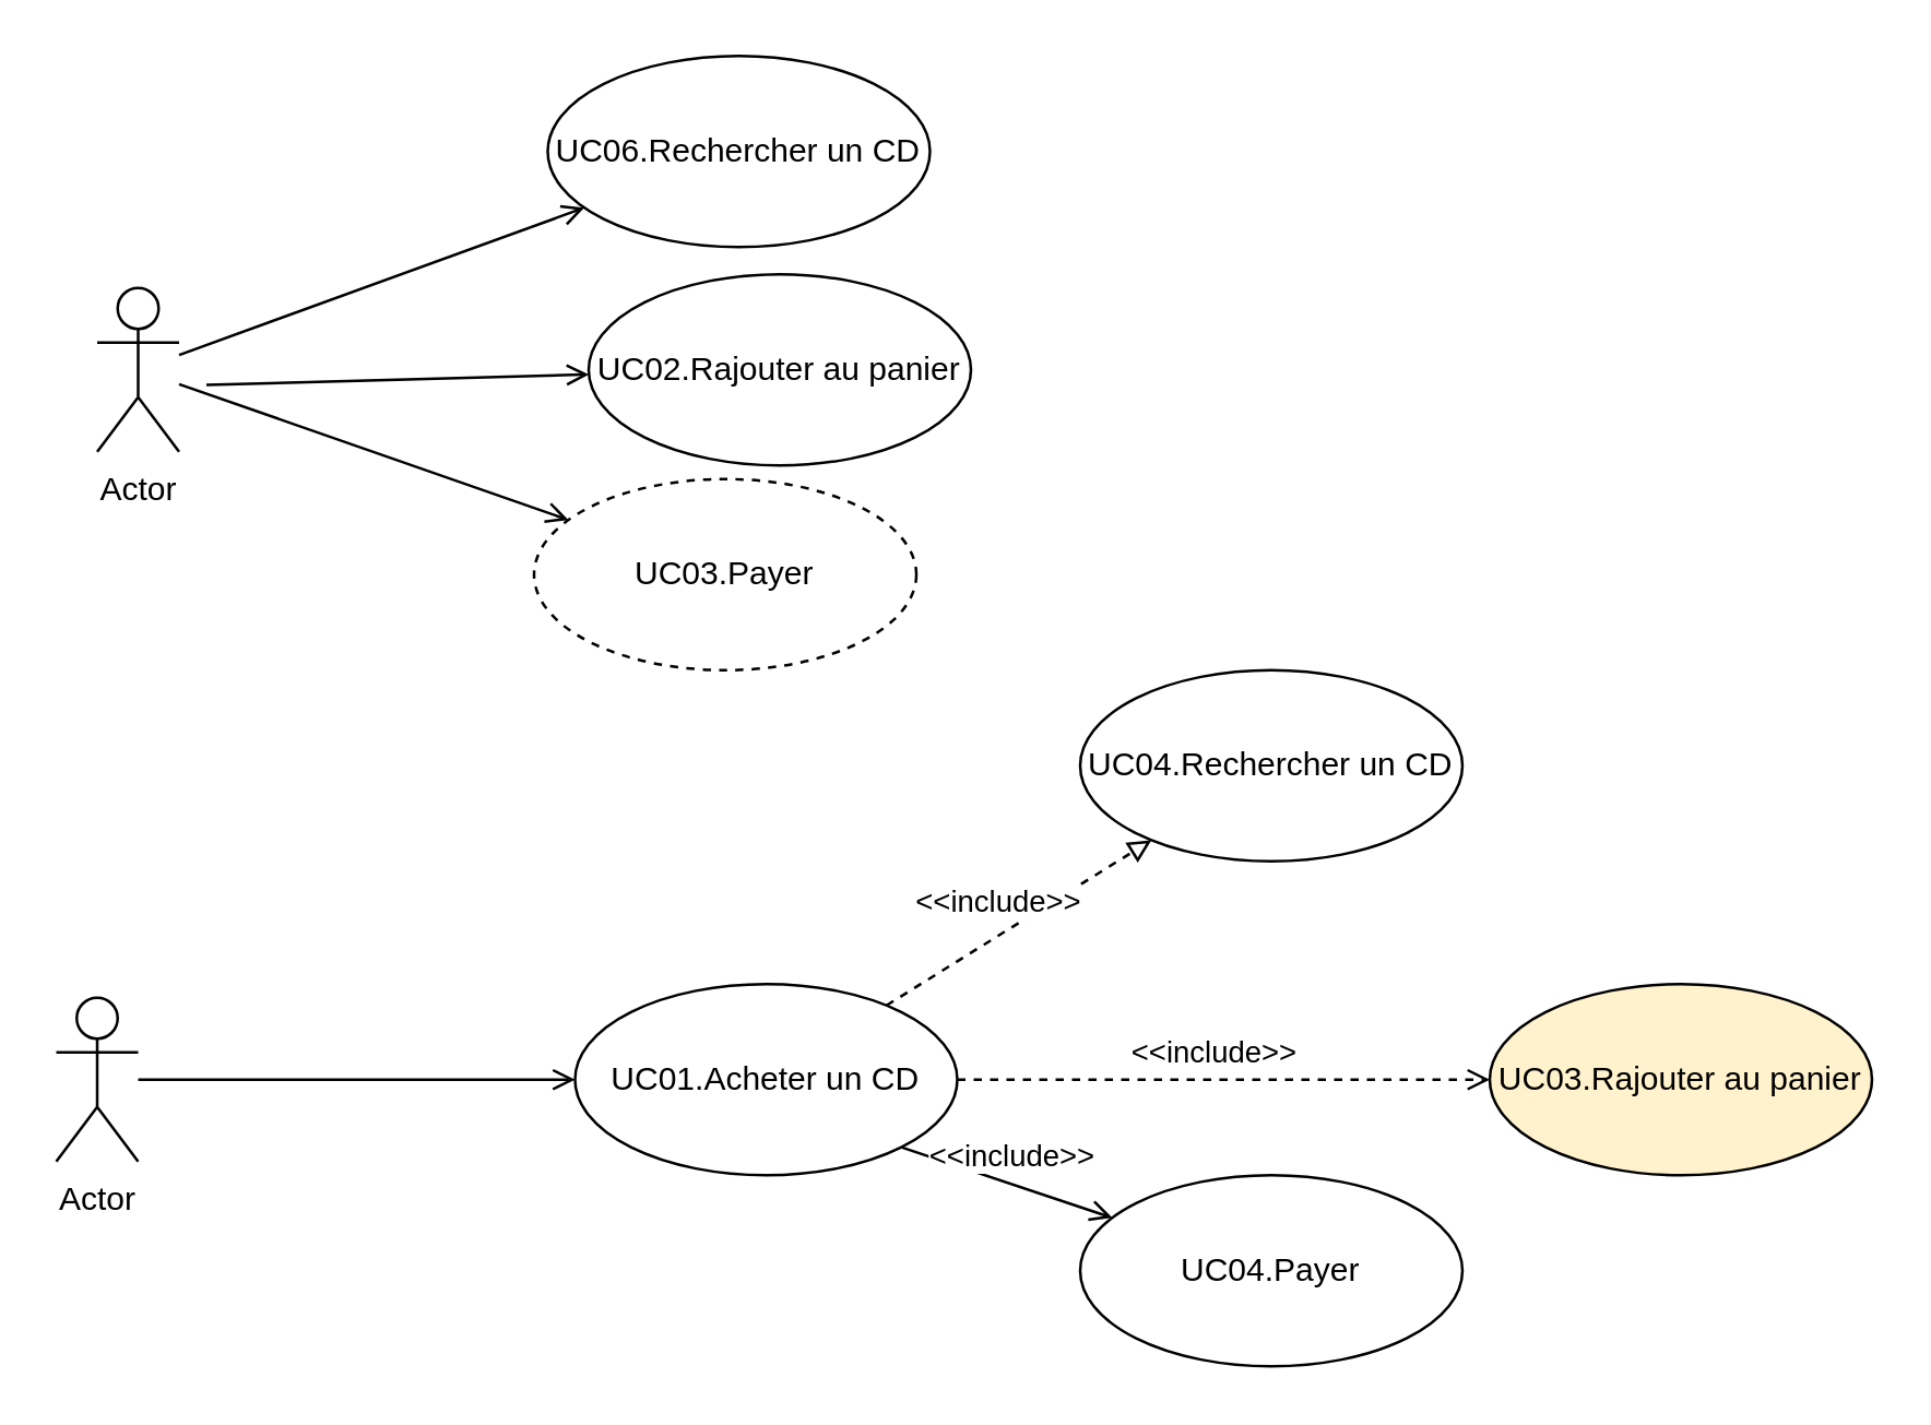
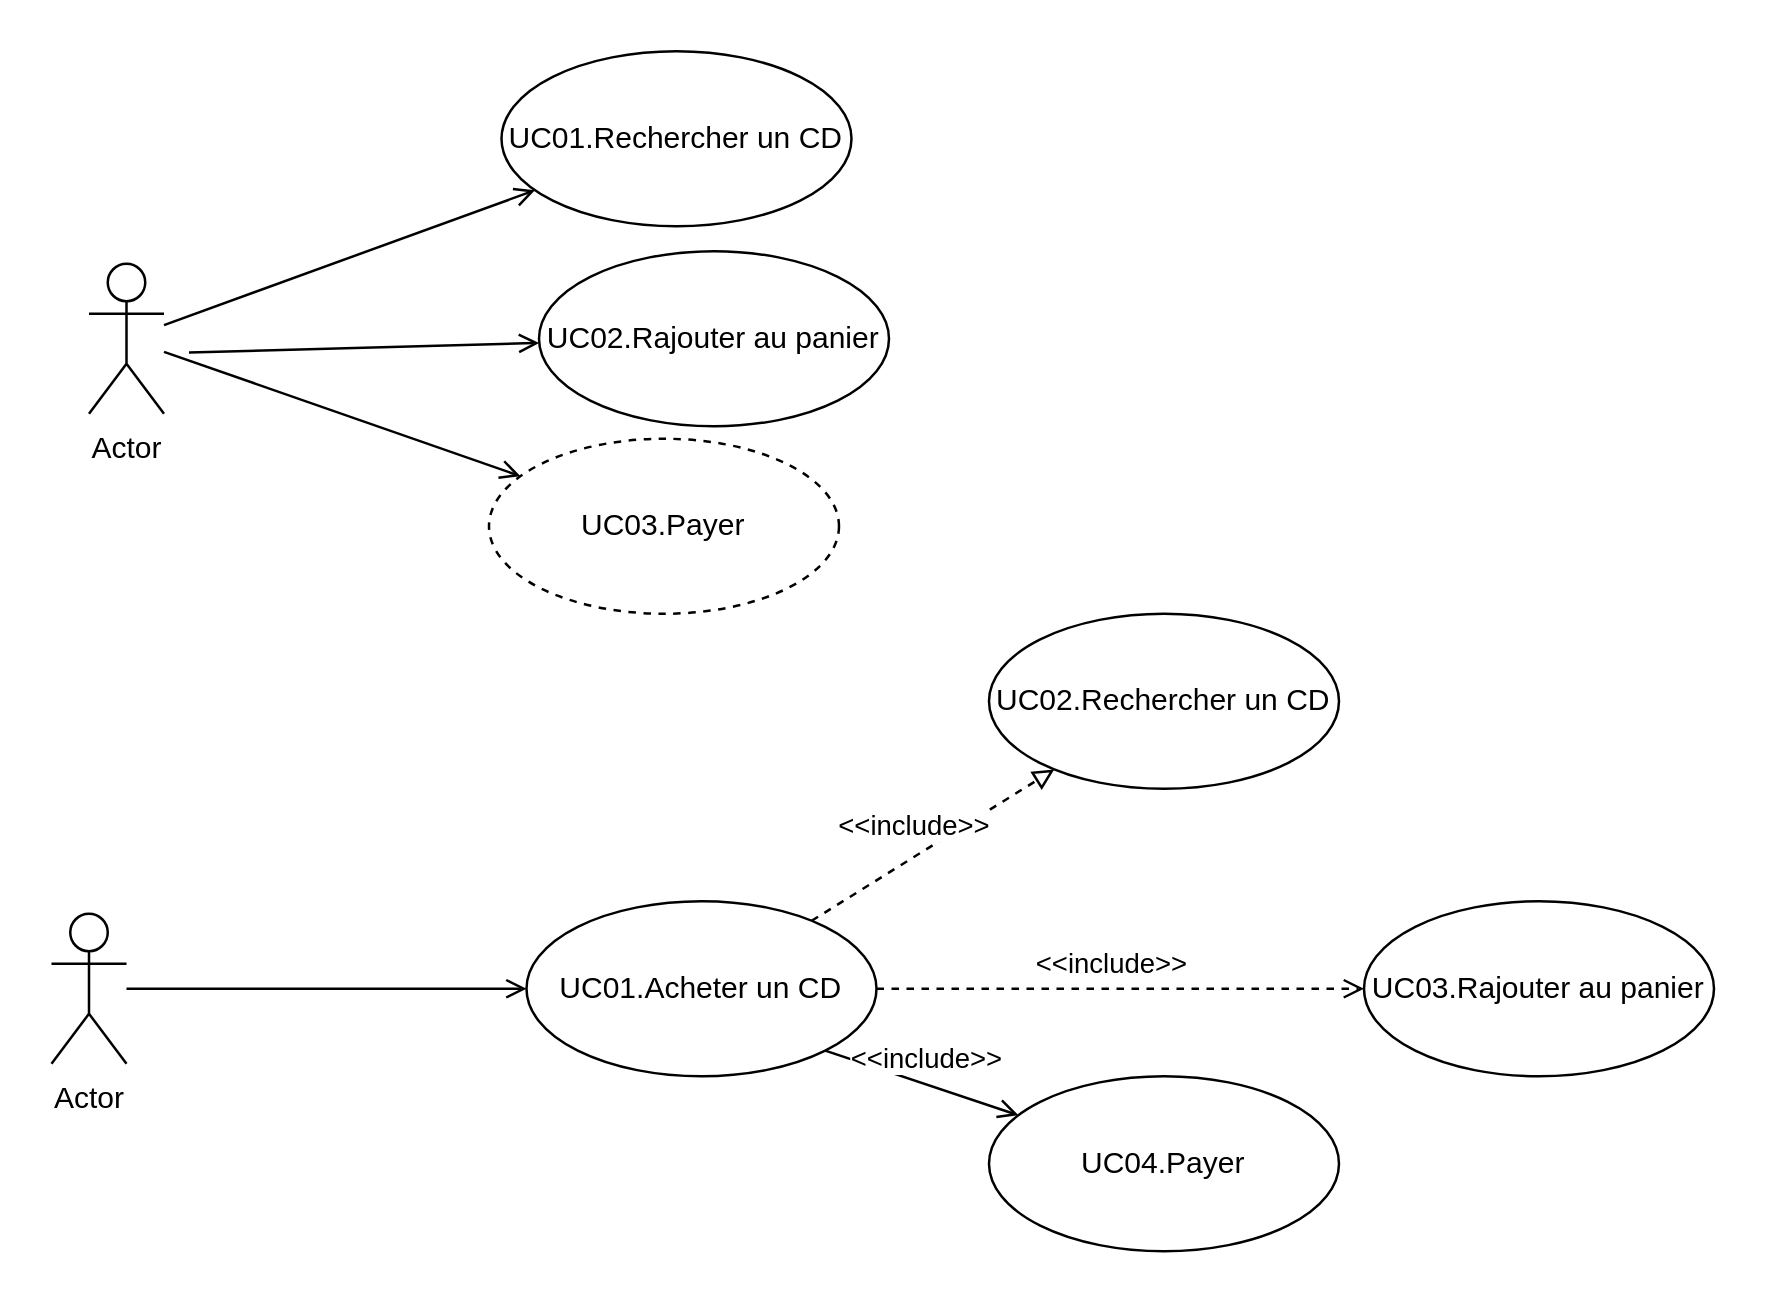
- <mxCell id="14" value="UC06.Rechercher un CD" style="ellipse;whiteSpace=wrap;html=1;" vertex="1" parent="1"><mxGeometry x="200" y="20" width="140" height="70" as="geometry" /></mxCell>
+ <mxCell id="14" value="UC01.Rechercher un CD" style="ellipse;whiteSpace=wrap;html=1;" vertex="1" parent="1"><mxGeometry x="200" y="20" width="140" height="70" as="geometry" /></mxCell>
- <mxCell id="7" value="UC04.Rechercher un CD" style="ellipse;whiteSpace=wrap;html=1;" vertex="1" parent="1"><mxGeometry x="395" y="245" width="140" height="70" as="geometry" /></mxCell>
+ <mxCell id="7" value="UC02.Rechercher un CD" style="ellipse;whiteSpace=wrap;html=1;" vertex="1" parent="1"><mxGeometry x="395" y="245" width="140" height="70" as="geometry" /></mxCell>
- <mxCell id="5" value="UC03.Rajouter au panier" style="ellipse;whiteSpace=wrap;html=1;fillColor=#fff2cc;" vertex="1" parent="1"><mxGeometry x="545" y="360" width="140" height="70" as="geometry" /></mxCell>
+ <mxCell id="5" value="UC03.Rajouter au panier" style="ellipse;whiteSpace=wrap;html=1;" vertex="1" parent="1"><mxGeometry x="545" y="360" width="140" height="70" as="geometry" /></mxCell>
